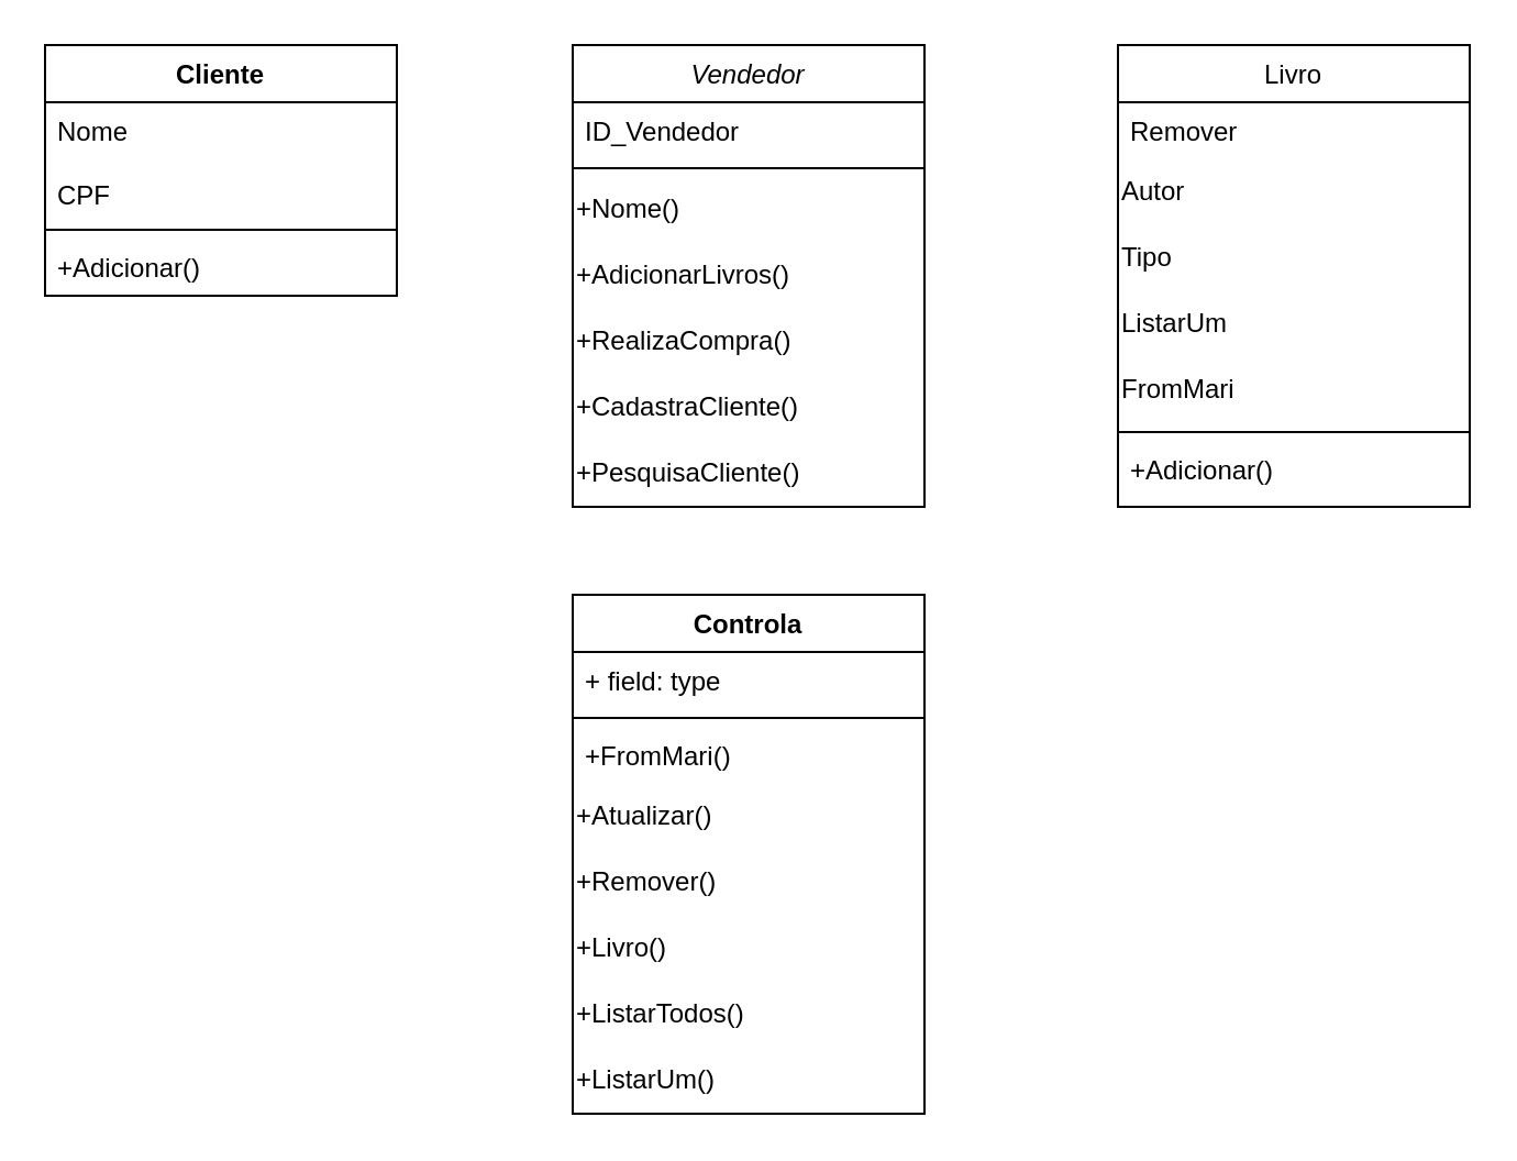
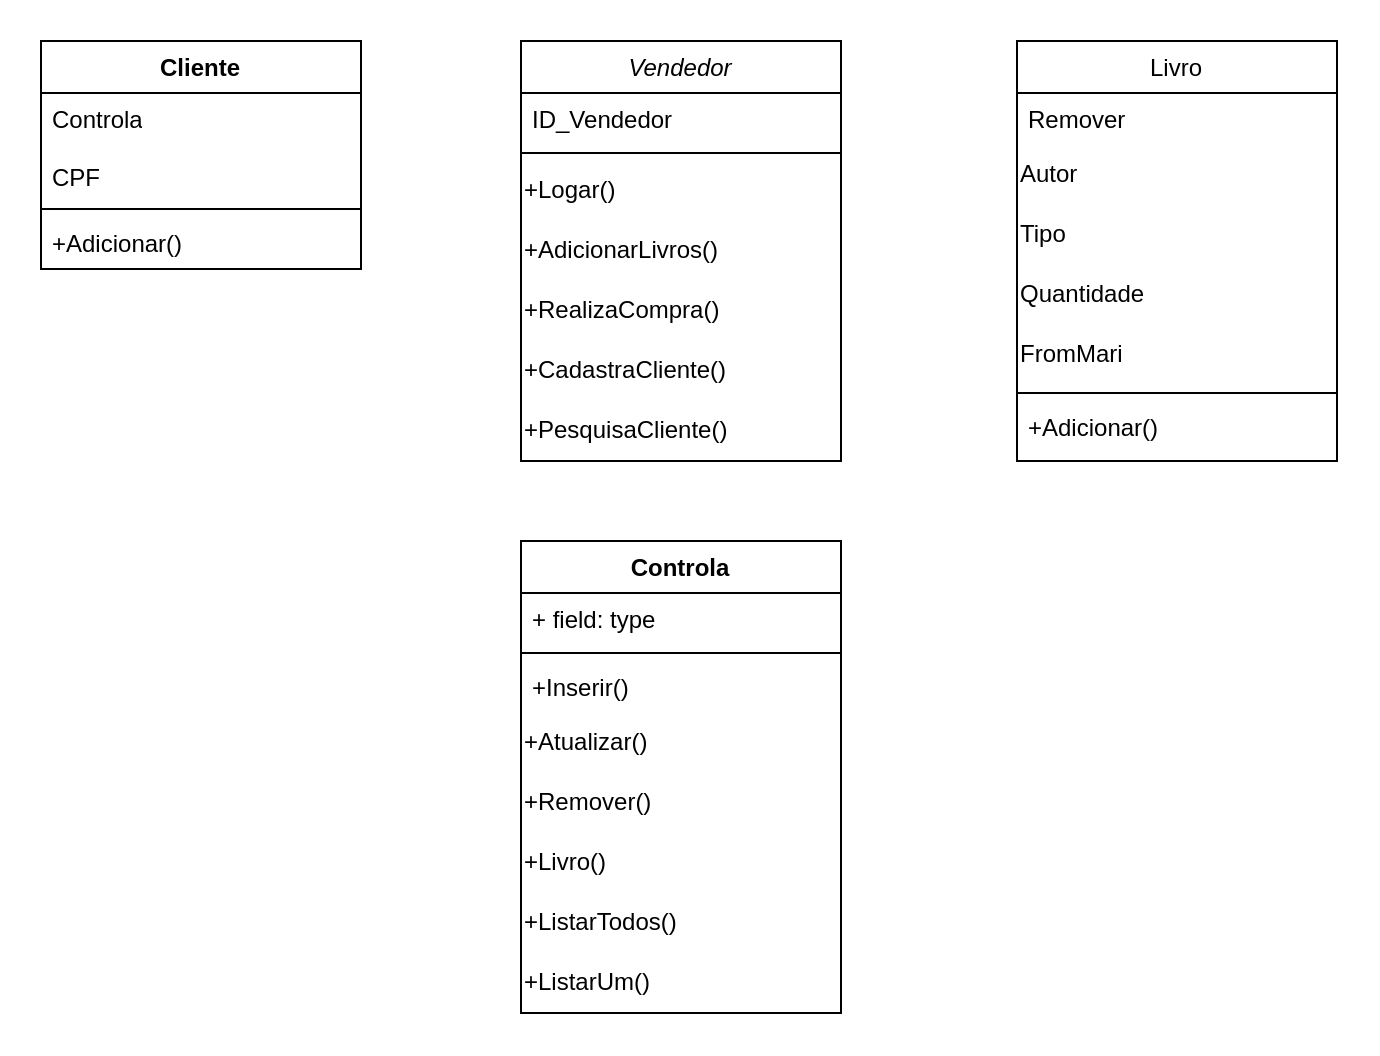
- <mxCell id="28" value="Nome&lt;div&gt;&lt;br&gt;&lt;div&gt;CPF&lt;/div&gt;&lt;/div&gt;&lt;div&gt;&lt;br&gt;&lt;/div&gt;" style="text;strokeColor=none;fillColor=none;align=left;verticalAlign=top;spacingLeft=4;spacingRight=4;overflow=hidden;rotatable=0;points=[[0,0.5],[1,0.5]];portConstraint=eastwest;whiteSpace=wrap;html=1;" vertex="1" parent="27"><mxGeometry y="26" width="160" height="54" as="geometry" /></mxCell>
+ <mxCell id="28" value="Controla&lt;div&gt;&lt;br&gt;&lt;div&gt;CPF&lt;/div&gt;&lt;/div&gt;&lt;div&gt;&lt;br&gt;&lt;/div&gt;" style="text;strokeColor=none;fillColor=none;align=left;verticalAlign=top;spacingLeft=4;spacingRight=4;overflow=hidden;rotatable=0;points=[[0,0.5],[1,0.5]];portConstraint=eastwest;whiteSpace=wrap;html=1;" vertex="1" parent="27"><mxGeometry y="26" width="160" height="54" as="geometry" /></mxCell>
- <mxCell id="5" value="&lt;div align=&quot;left&quot;&gt;+Nome()&lt;/div&gt;" style="text;html=1;align=left;verticalAlign=middle;resizable=0;points=[];autosize=1;strokeColor=none;fillColor=none;" vertex="1" parent="2"><mxGeometry y="60" width="160" height="30" as="geometry" /></mxCell>
+ <mxCell id="5" value="&lt;div align=&quot;left&quot;&gt;+Logar()&lt;/div&gt;" style="text;html=1;align=left;verticalAlign=middle;resizable=0;points=[];autosize=1;strokeColor=none;fillColor=none;" vertex="1" parent="2"><mxGeometry y="60" width="160" height="30" as="geometry" /></mxCell>
- <mxCell id="14" value="ListarUm" style="text;html=1;align=left;verticalAlign=middle;resizable=0;points=[];autosize=1;strokeColor=none;fillColor=none;" vertex="1" parent="10"><mxGeometry y="112" width="160" height="30" as="geometry" /></mxCell>
+ <mxCell id="14" value="Quantidade" style="text;html=1;align=left;verticalAlign=middle;resizable=0;points=[];autosize=1;strokeColor=none;fillColor=none;" vertex="1" parent="10"><mxGeometry y="112" width="160" height="30" as="geometry" /></mxCell>
- <mxCell id="21" value="+FromMari()" style="text;strokeColor=none;fillColor=none;align=left;verticalAlign=top;spacingLeft=4;spacingRight=4;overflow=hidden;rotatable=0;points=[[0,0.5],[1,0.5]];portConstraint=eastwest;whiteSpace=wrap;html=1;" vertex="1" parent="18"><mxGeometry y="60" width="160" height="26" as="geometry" /></mxCell>
+ <mxCell id="21" value="+Inserir()" style="text;strokeColor=none;fillColor=none;align=left;verticalAlign=top;spacingLeft=4;spacingRight=4;overflow=hidden;rotatable=0;points=[[0,0.5],[1,0.5]];portConstraint=eastwest;whiteSpace=wrap;html=1;" vertex="1" parent="18"><mxGeometry y="60" width="160" height="26" as="geometry" /></mxCell>
